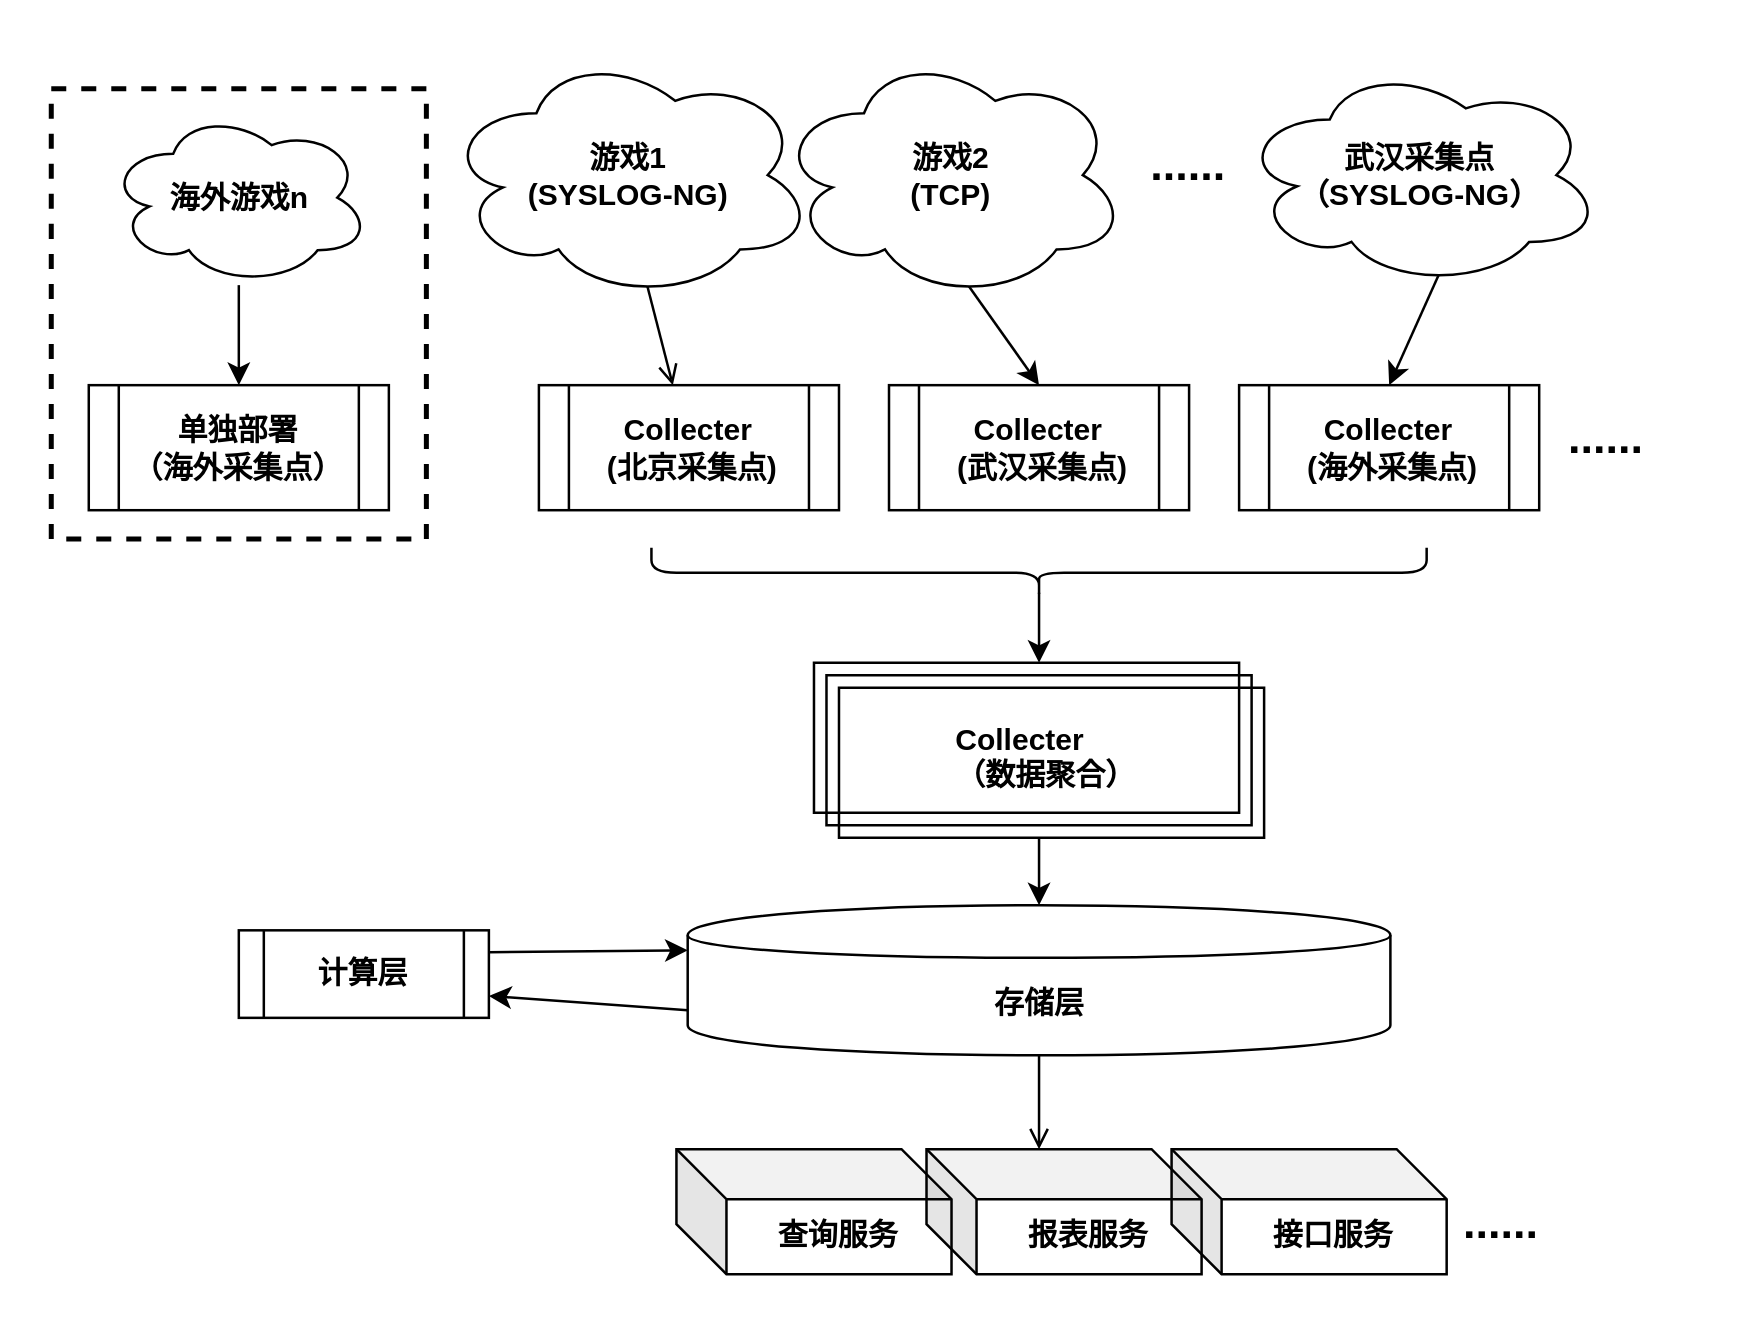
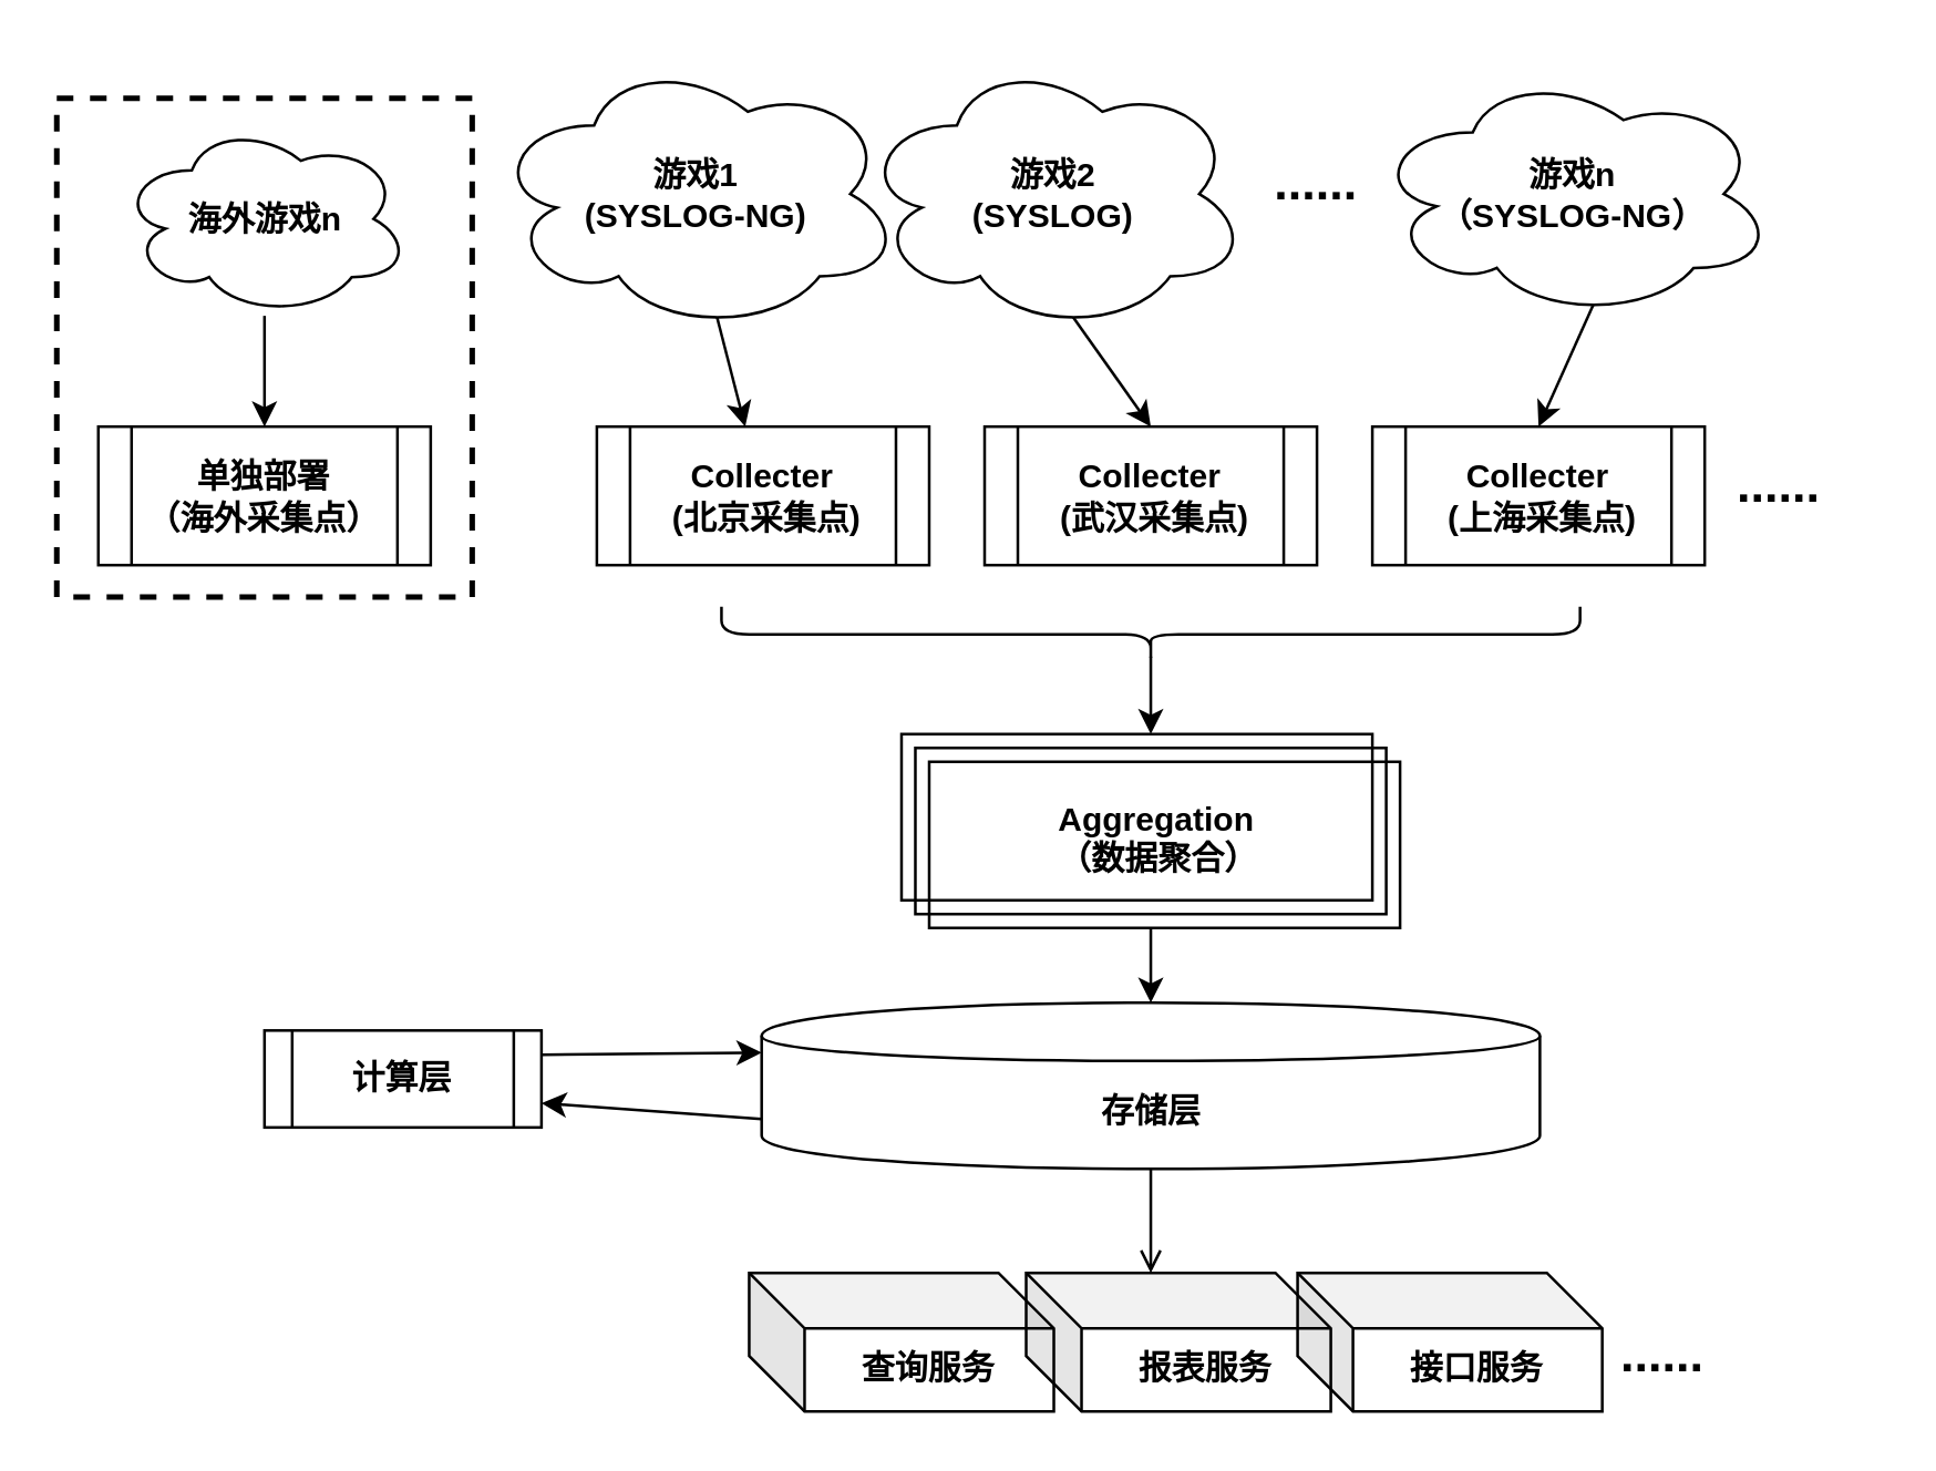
- <mxCell id="7" value="&lt;b&gt;游戏2&lt;br&gt;(TCP)&lt;br&gt;&lt;/b&gt;" style="ellipse;shape=cloud;whiteSpace=wrap;html=1;" parent="1" vertex="1"><mxGeometry x="310" y="20" width="140" height="99" as="geometry" /></mxCell>
+ <mxCell id="7" value="&lt;b&gt;游戏2&lt;br&gt;(SYSLOG)&lt;br&gt;&lt;/b&gt;" style="ellipse;shape=cloud;whiteSpace=wrap;html=1;" parent="1" vertex="1"><mxGeometry x="310" y="20" width="140" height="99" as="geometry" /></mxCell>
- <mxCell id="8" value="&lt;b&gt;武汉采集点&lt;br&gt;（SYSLOG-NG）&lt;br&gt;&lt;/b&gt;" style="ellipse;shape=cloud;whiteSpace=wrap;html=1;" parent="1" vertex="1"><mxGeometry x="495" y="25" width="145" height="89" as="geometry" /></mxCell>
+ <mxCell id="8" value="&lt;b&gt;游戏n&lt;br&gt;（SYSLOG-NG）&lt;br&gt;&lt;/b&gt;" style="ellipse;shape=cloud;whiteSpace=wrap;html=1;" parent="1" vertex="1"><mxGeometry x="495" y="25" width="145" height="89" as="geometry" /></mxCell>
- <mxCell id="11" value="" style="endArrow=open;html=1;exitX=0.55;exitY=0.95;exitDx=0;exitDy=0;exitPerimeter=0;" parent="1" source="6" target="3" edge="1"><mxGeometry width="50" height="50" relative="1" as="geometry"><mxPoint x="275" y="363.5" as="sourcePoint" /><mxPoint x="325" y="313.5" as="targetPoint" /></mxGeometry></mxCell>
+ <mxCell id="11" value="" style="endArrow=classic;html=1;exitX=0.55;exitY=0.95;exitDx=0;exitDy=0;exitPerimeter=0;" parent="1" source="6" target="3" edge="1"><mxGeometry width="50" height="50" relative="1" as="geometry"><mxPoint x="275" y="363.5" as="sourcePoint" /><mxPoint x="325" y="313.5" as="targetPoint" /></mxGeometry></mxCell>
- <mxCell id="5" value="&lt;b&gt;Collecter&lt;br&gt;&amp;nbsp;(海外采集点)&lt;/b&gt;" style="shape=process;whiteSpace=wrap;html=1;backgroundOutline=1;" parent="1" vertex="1"><mxGeometry x="495" y="153.5" width="120" height="50" as="geometry" /></mxCell>
+ <mxCell id="5" value="&lt;b&gt;Collecter&lt;br&gt;&amp;nbsp;(上海采集点)&lt;/b&gt;" style="shape=process;whiteSpace=wrap;html=1;backgroundOutline=1;" parent="1" vertex="1"><mxGeometry x="495" y="153.5" width="120" height="50" as="geometry" /></mxCell>
- <mxCell id="17" value="&lt;b&gt;Collecter&lt;br&gt;（数据聚合）&lt;/b&gt;&lt;br&gt;" style="text;html=1;fontColor=none;" parent="15" vertex="1"><mxGeometry x="55" y="17" width="70" height="36" as="geometry" /></mxCell>
+ <mxCell id="17" value="&lt;b&gt;Aggregation&lt;br&gt;（数据聚合）&lt;/b&gt;&lt;br&gt;" style="text;html=1;fontColor=none;" parent="15" vertex="1"><mxGeometry x="55" y="17" width="70" height="36" as="geometry" /></mxCell>
